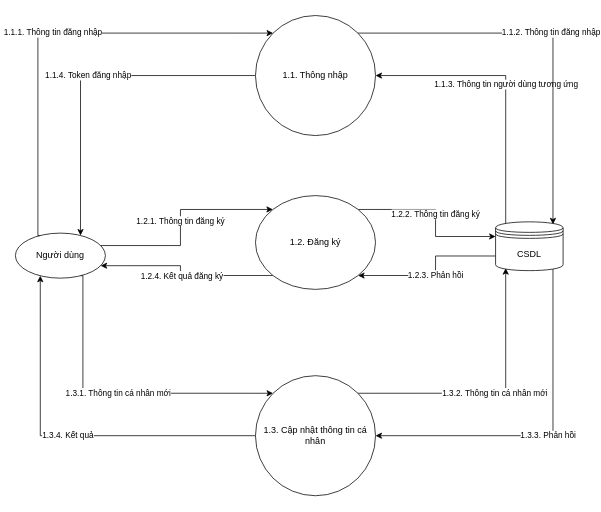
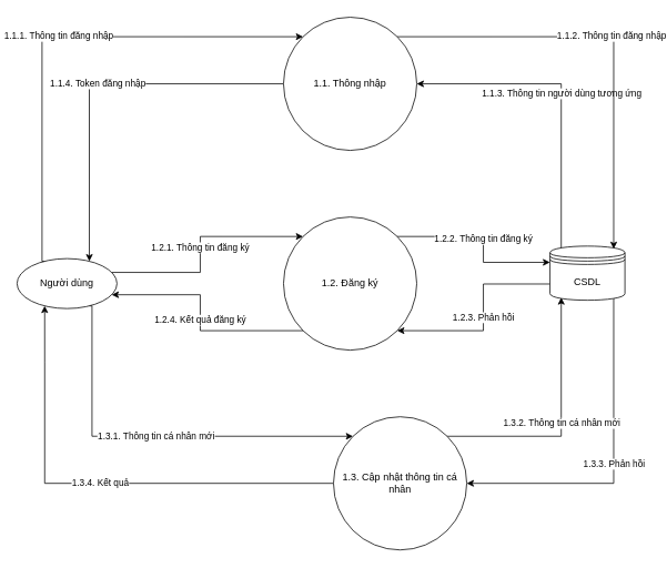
- <mxCell id="12" value="1.2. Đăng ký" style="ellipse;whiteSpace=wrap;html=1;aspect=fixed;" parent="1" vertex="1"><mxGeometry x="340" y="260" width="160" height="125" as="geometry" /></mxCell>
+ <mxCell id="12" value="1.2. Đăng ký" style="ellipse;whiteSpace=wrap;html=1;aspect=fixed;" parent="1" vertex="1"><mxGeometry x="340" y="260" width="160" height="160" as="geometry" /></mxCell>
- <mxCell id="18" value="1.3. Cập nhật thông tin cá nhân" style="ellipse;whiteSpace=wrap;html=1;aspect=fixed;" parent="1" vertex="1"><mxGeometry x="340" y="500" width="160" height="160" as="geometry" /></mxCell>
+ <mxCell id="18" value="1.3. Cập nhật thông tin cá nhân" style="ellipse;whiteSpace=wrap;html=1;aspect=fixed;" parent="1" vertex="1"><mxGeometry x="400" y="500" width="160" height="160" as="geometry" /></mxCell>
